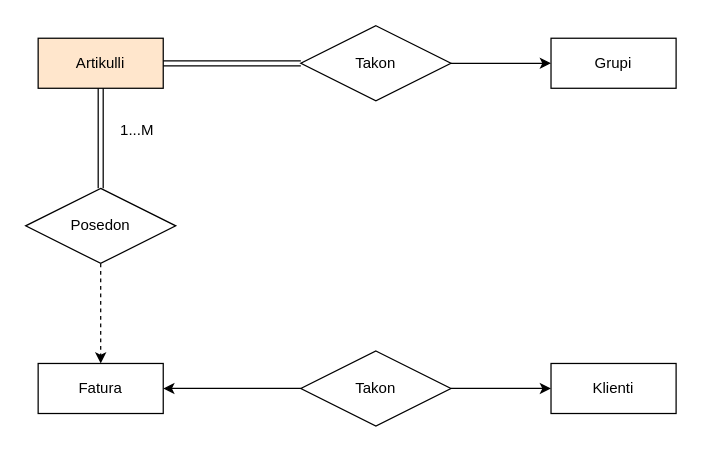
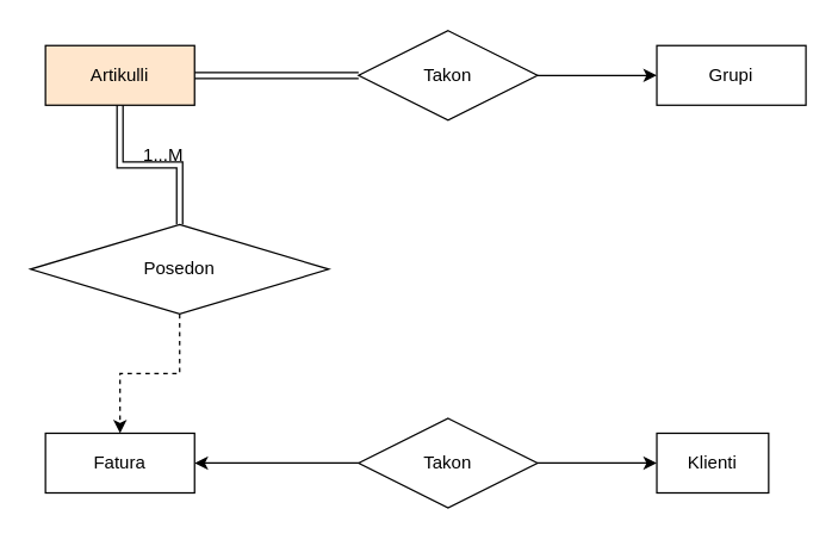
- <mxCell id="14" value="Posedon" style="shape=rhombus;perimeter=rhombusPerimeter;whiteSpace=wrap;html=1;align=center;" vertex="1" parent="1"><mxGeometry x="20" y="150" width="120" height="60" as="geometry" /></mxCell>
+ <mxCell id="14" value="Posedon" style="shape=rhombus;perimeter=rhombusPerimeter;whiteSpace=wrap;html=1;align=center;" vertex="1" parent="1"><mxGeometry x="20" y="150" width="200" height="60" as="geometry" /></mxCell>
- <mxCell id="4" value="Klienti" style="whiteSpace=wrap;html=1;align=center;" vertex="1" parent="1"><mxGeometry x="440" y="290" width="100" height="40" as="geometry" /></mxCell>
+ <mxCell id="4" value="Klienti" style="whiteSpace=wrap;html=1;align=center;" vertex="1" parent="1"><mxGeometry x="440" y="290" width="75" height="40" as="geometry" /></mxCell>
